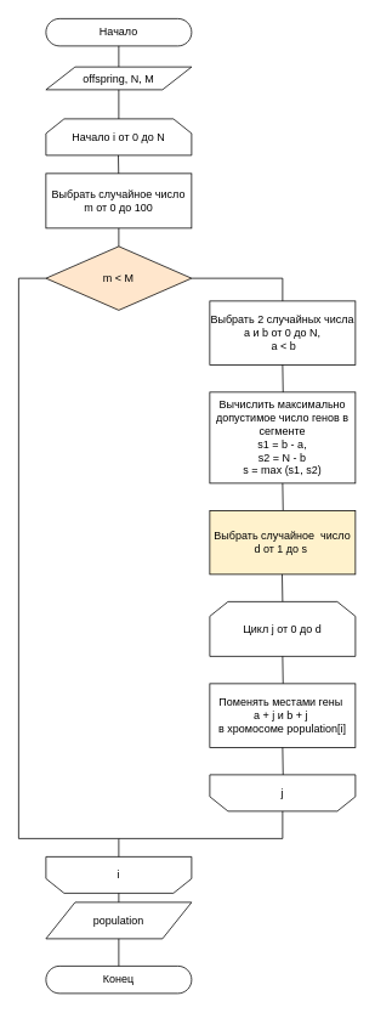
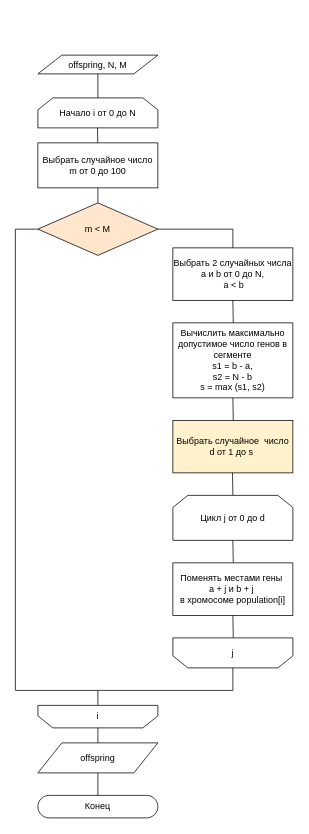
- <mxCell id="2" value="Начало" style="html=1;dashed=0;whiteSpace=wrap;shape=mxgraph.dfd.start" vertex="1" parent="1"><mxGeometry x="50" y="20" width="160" height="30" as="geometry" /></mxCell>
- <mxCell id="4" value="" style="endArrow=none;html=1;rounded=0;entryX=0.5;entryY=0.5;entryDx=0;entryDy=15;entryPerimeter=0;exitX=0.5;exitY=0;exitDx=0;exitDy=0;" edge="1" parent="1" source="3" target="2"><mxGeometry width="50" height="50" relative="1" as="geometry"><mxPoint x="150" y="163" as="sourcePoint" /><mxPoint x="200" y="113" as="targetPoint" /></mxGeometry></mxCell>
- <mxCell id="19" value="i" style="shape=loopLimit;whiteSpace=wrap;html=1;direction=west;" vertex="1" parent="1"><mxGeometry x="50" y="940" width="160" height="40" as="geometry" /></mxCell>
+ <mxCell id="19" value="i" style="shape=loopLimit;whiteSpace=wrap;html=1;direction=west;" vertex="1" parent="1"><mxGeometry x="50" y="940" width="160" height="30" as="geometry" /></mxCell>
- <mxCell id="20" value="population" style="shape=parallelogram;perimeter=parallelogramPerimeter;whiteSpace=wrap;html=1;dashed=0;" vertex="1" parent="1"><mxGeometry x="50" y="990" width="160" height="40" as="geometry" /></mxCell>
+ <mxCell id="20" value="offspring" style="shape=parallelogram;perimeter=parallelogramPerimeter;whiteSpace=wrap;html=1;dashed=0;" vertex="1" parent="1"><mxGeometry x="50" y="990" width="160" height="40" as="geometry" /></mxCell>
